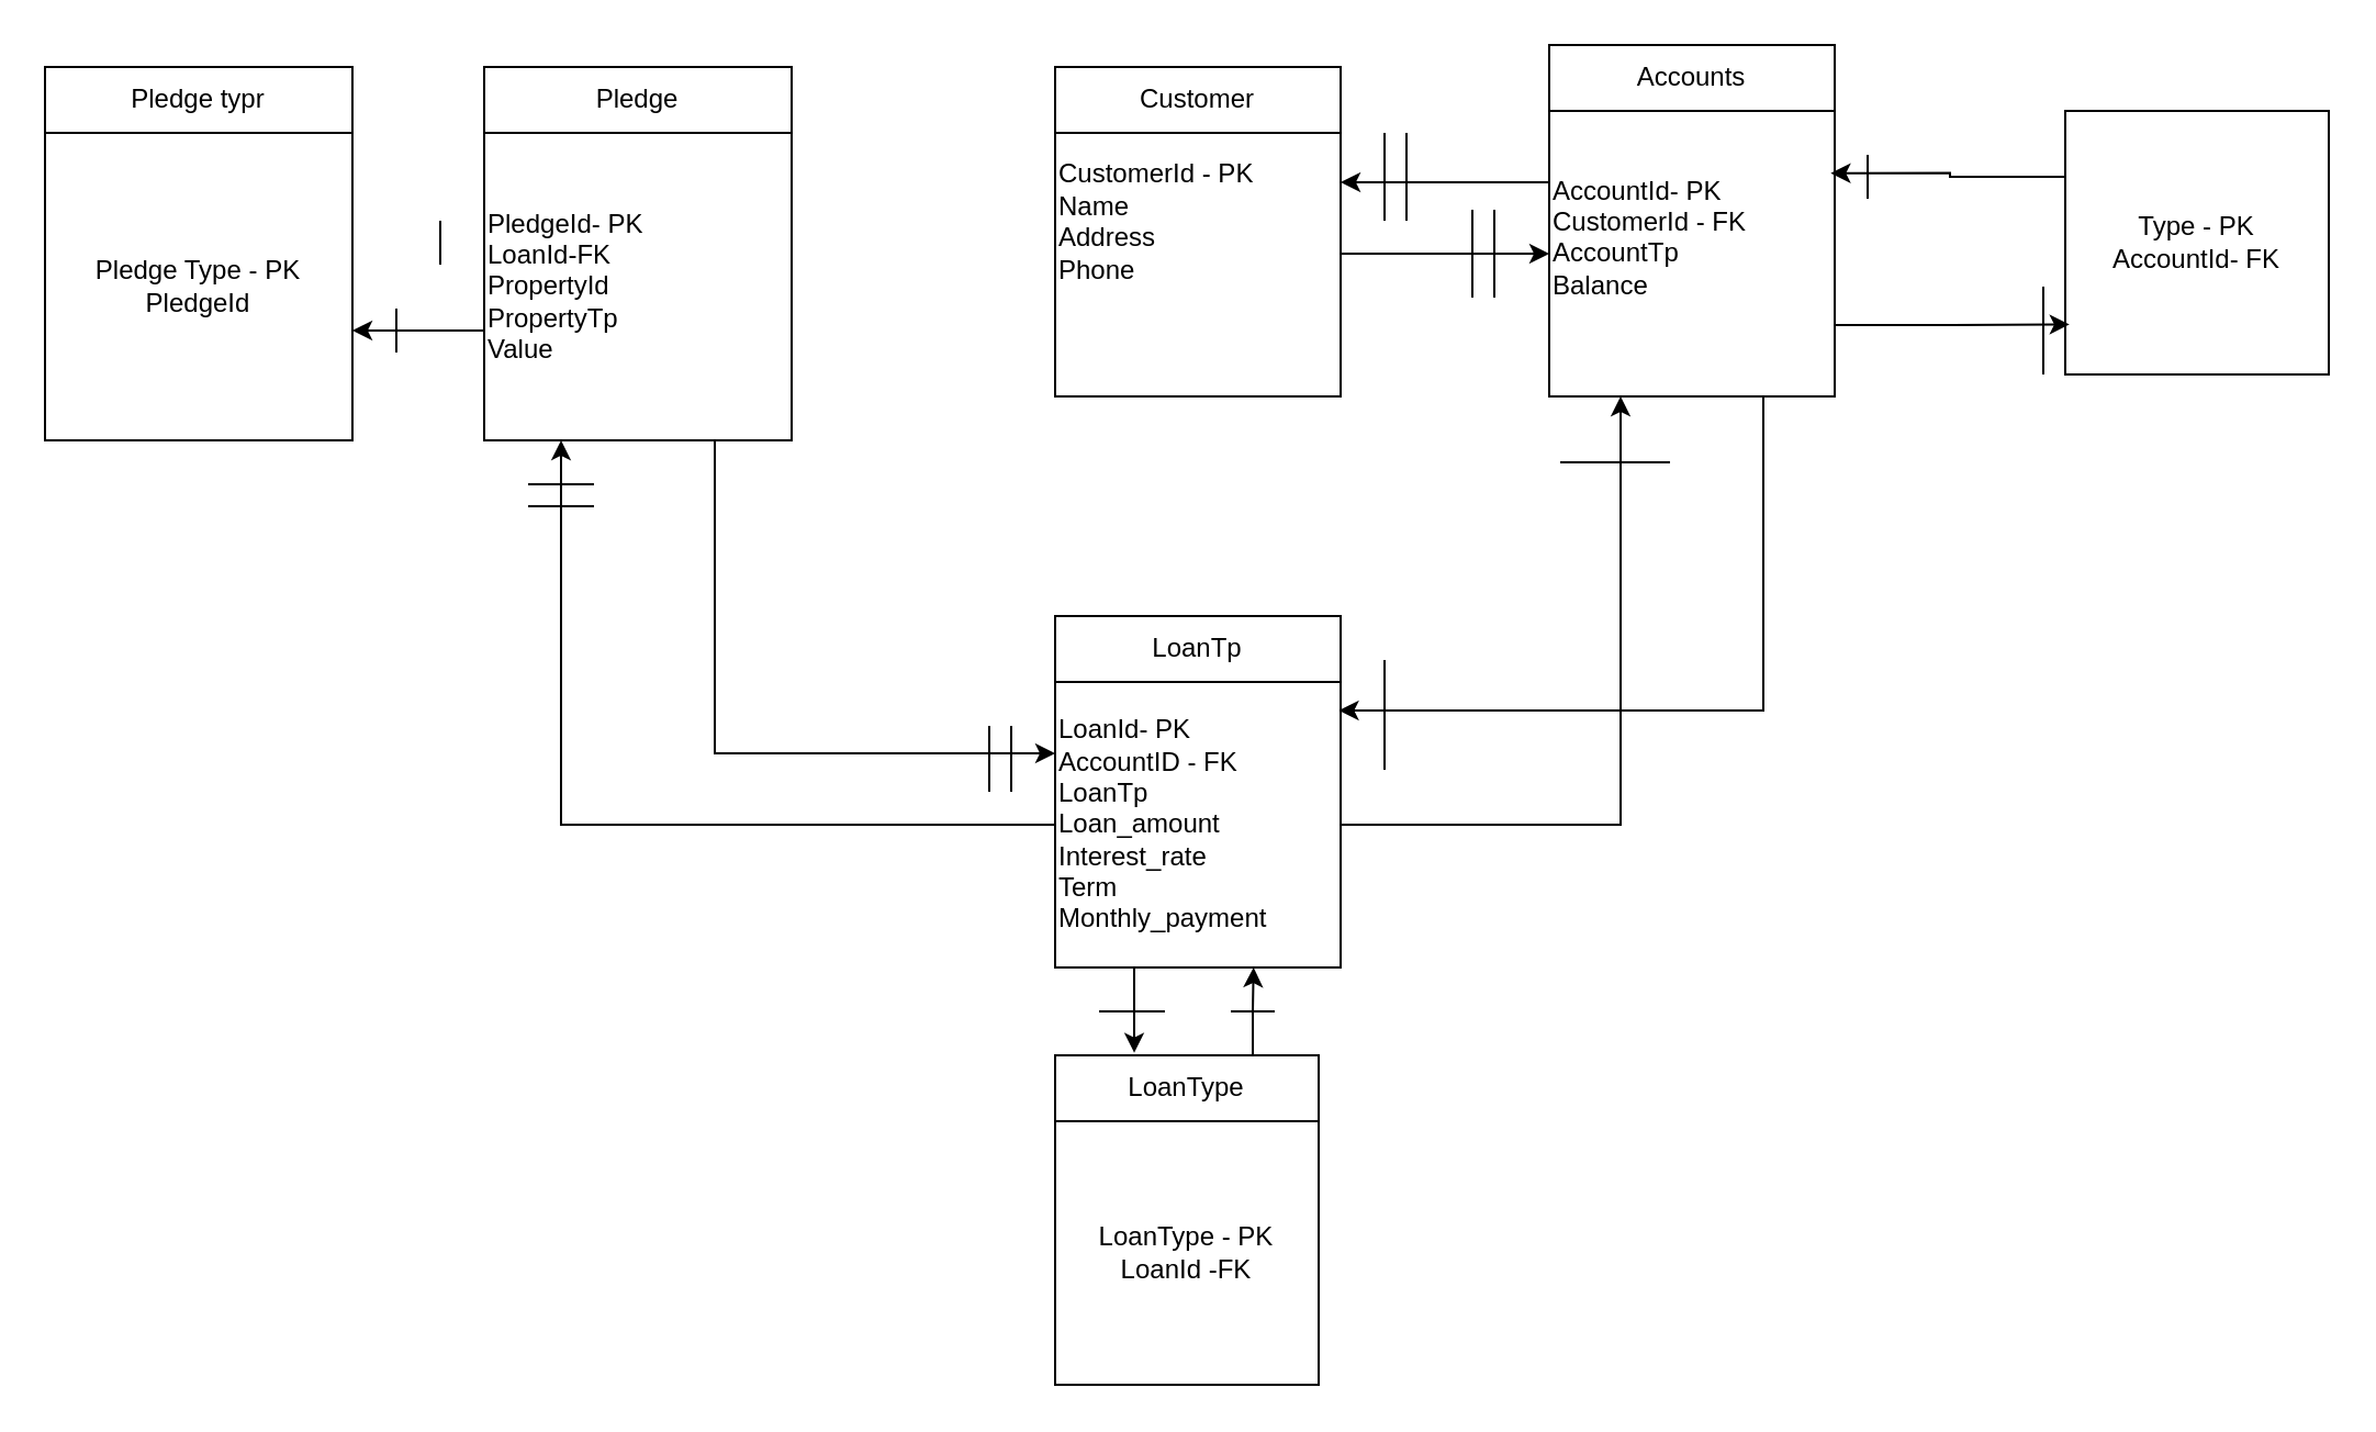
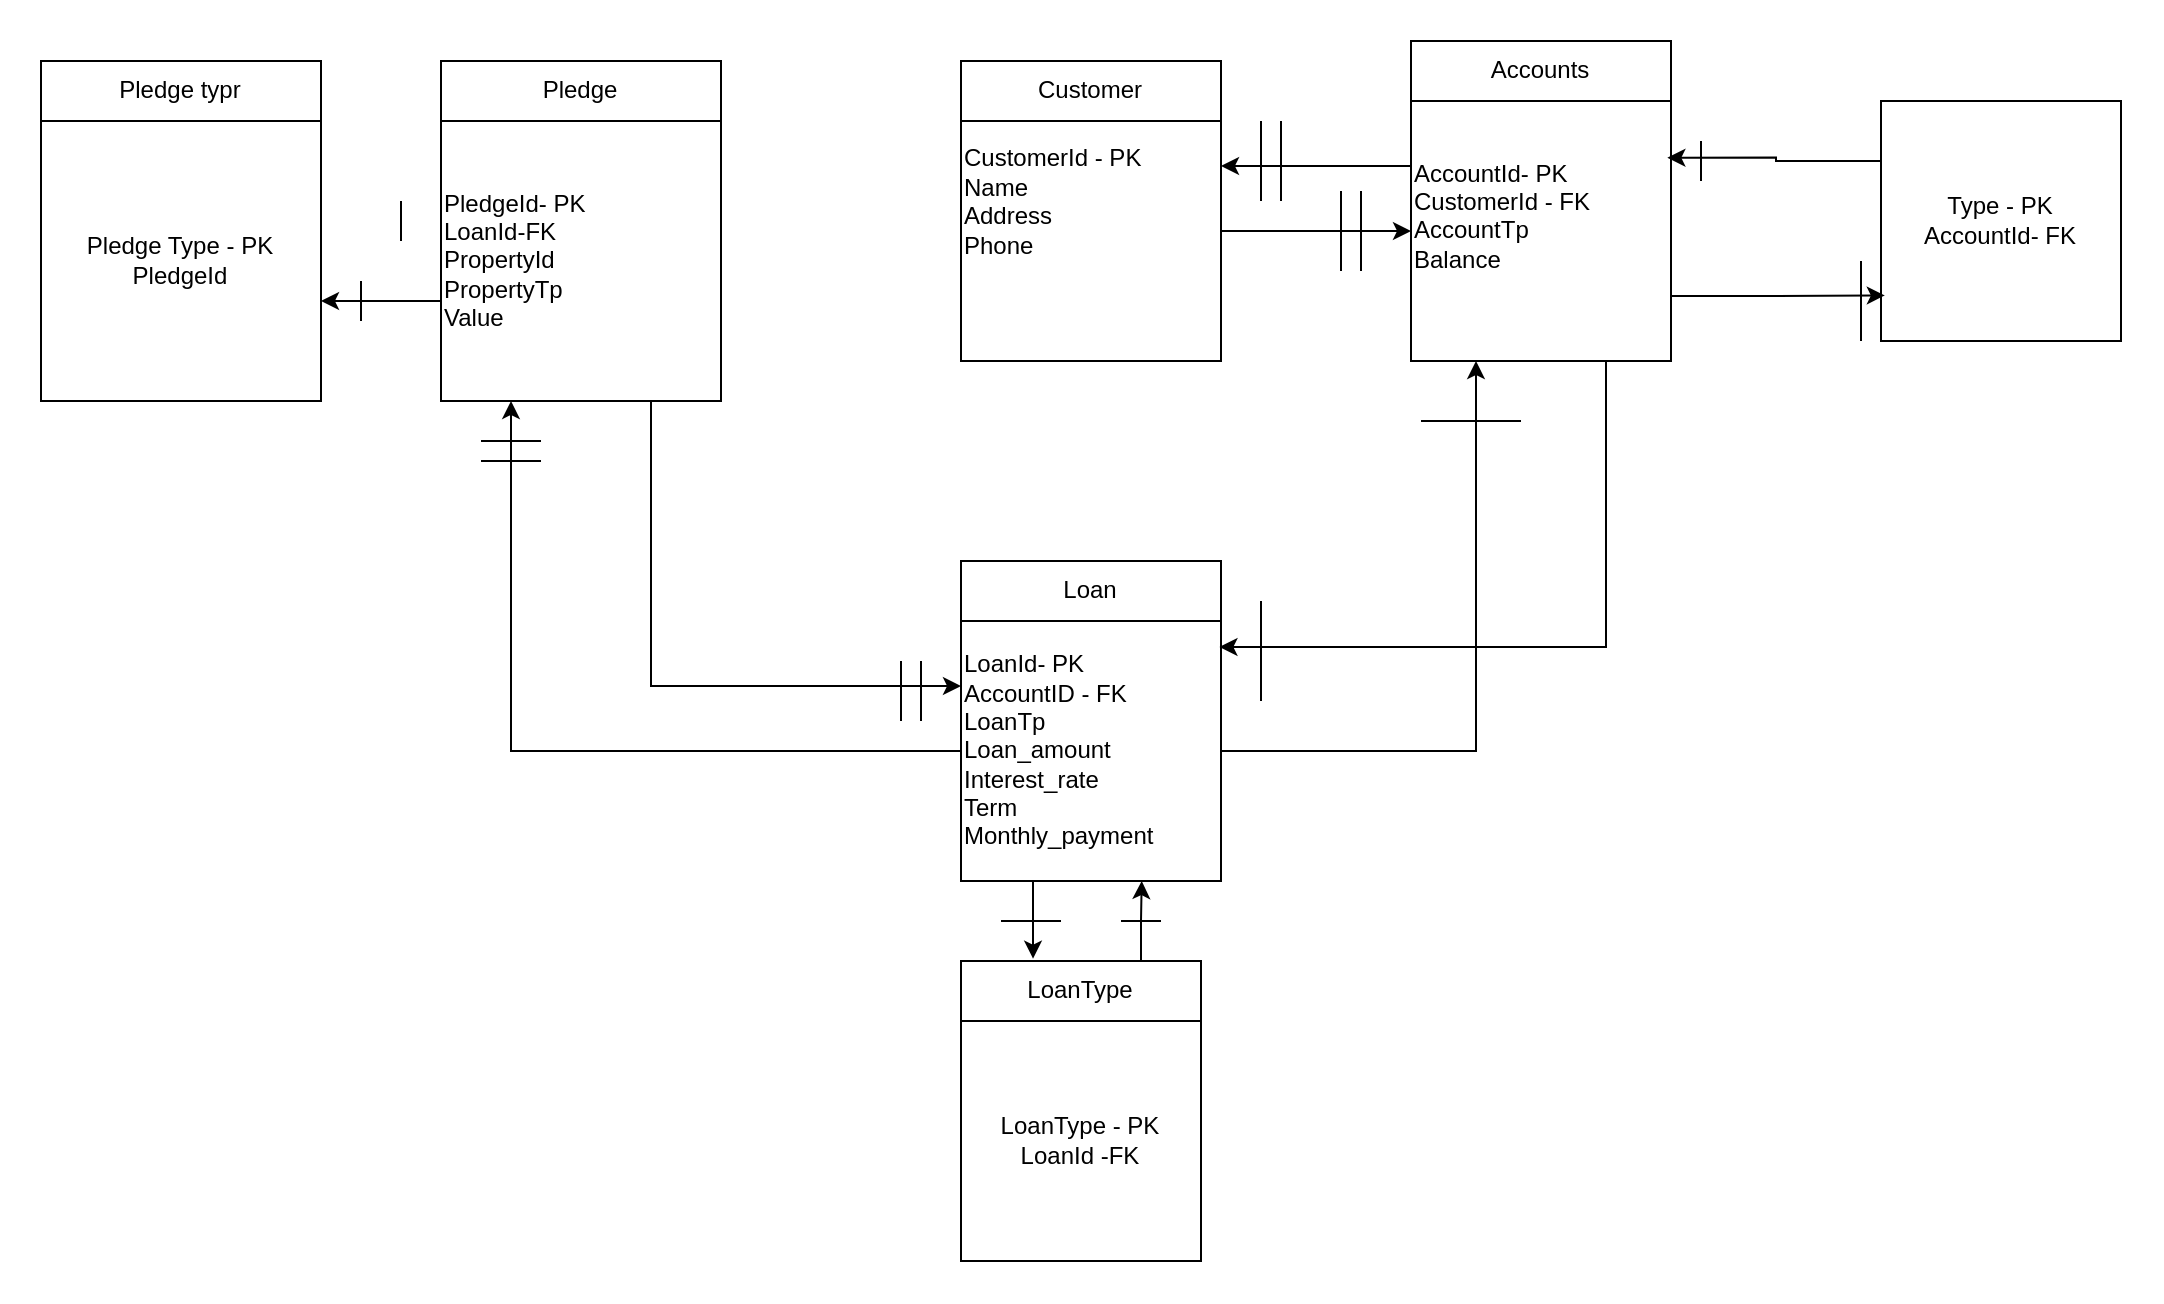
- <mxCell id="8" value="LoanTp" style="rounded=0;whiteSpace=wrap;html=1;" vertex="1" parent="1"><mxGeometry x="480" y="280" width="130" height="30" as="geometry" /></mxCell>
+ <mxCell id="8" value="Loan" style="rounded=0;whiteSpace=wrap;html=1;" vertex="1" parent="1"><mxGeometry x="480" y="280" width="130" height="30" as="geometry" /></mxCell>
